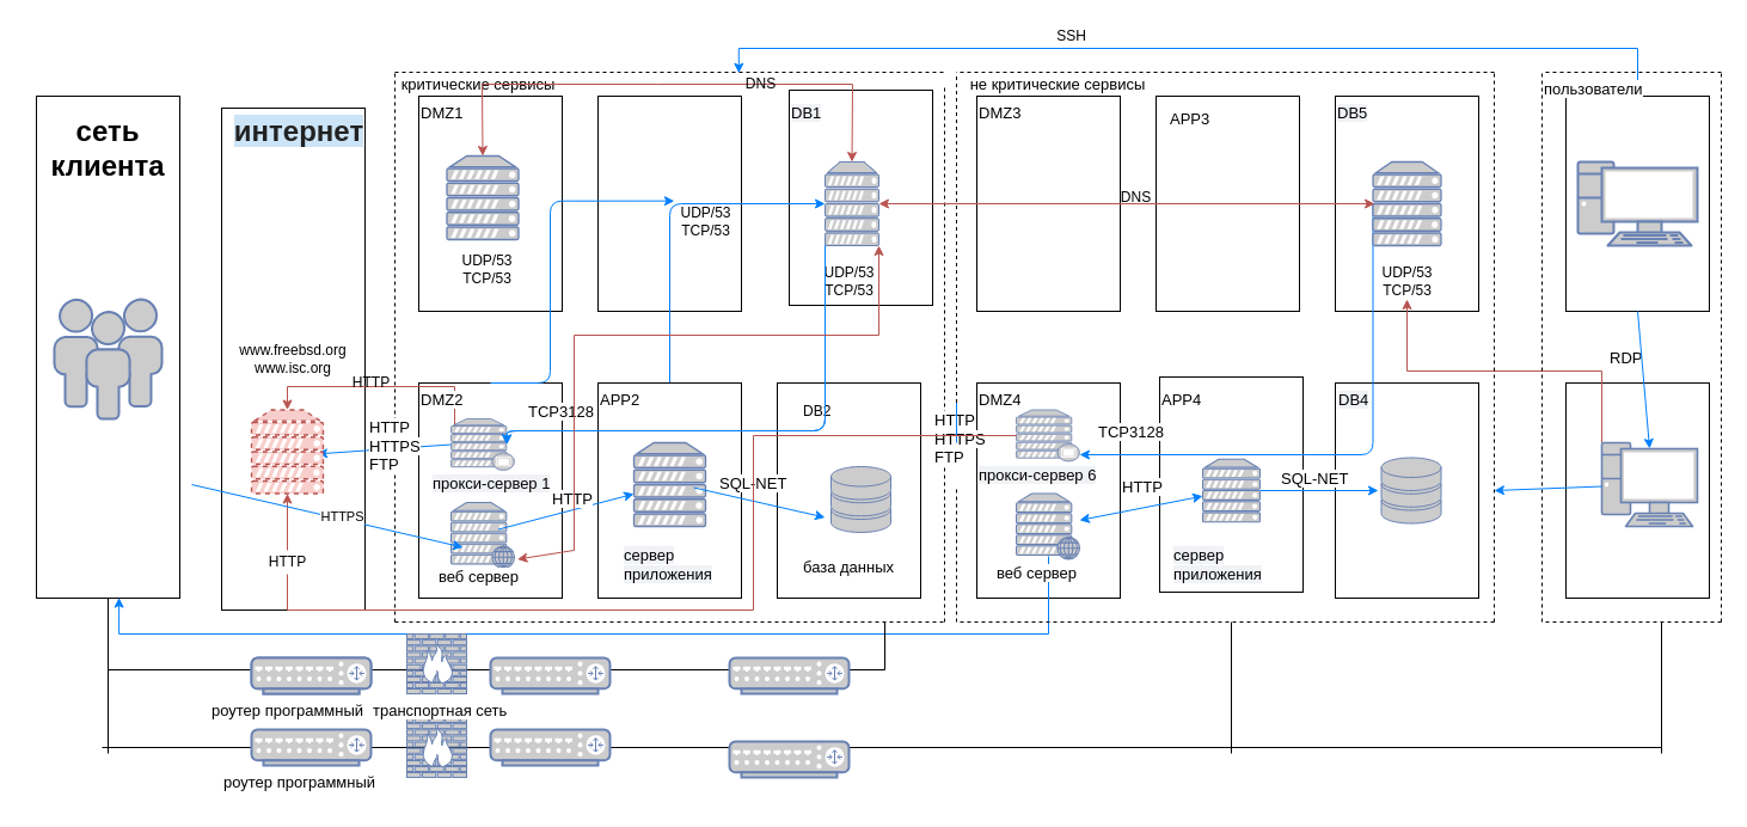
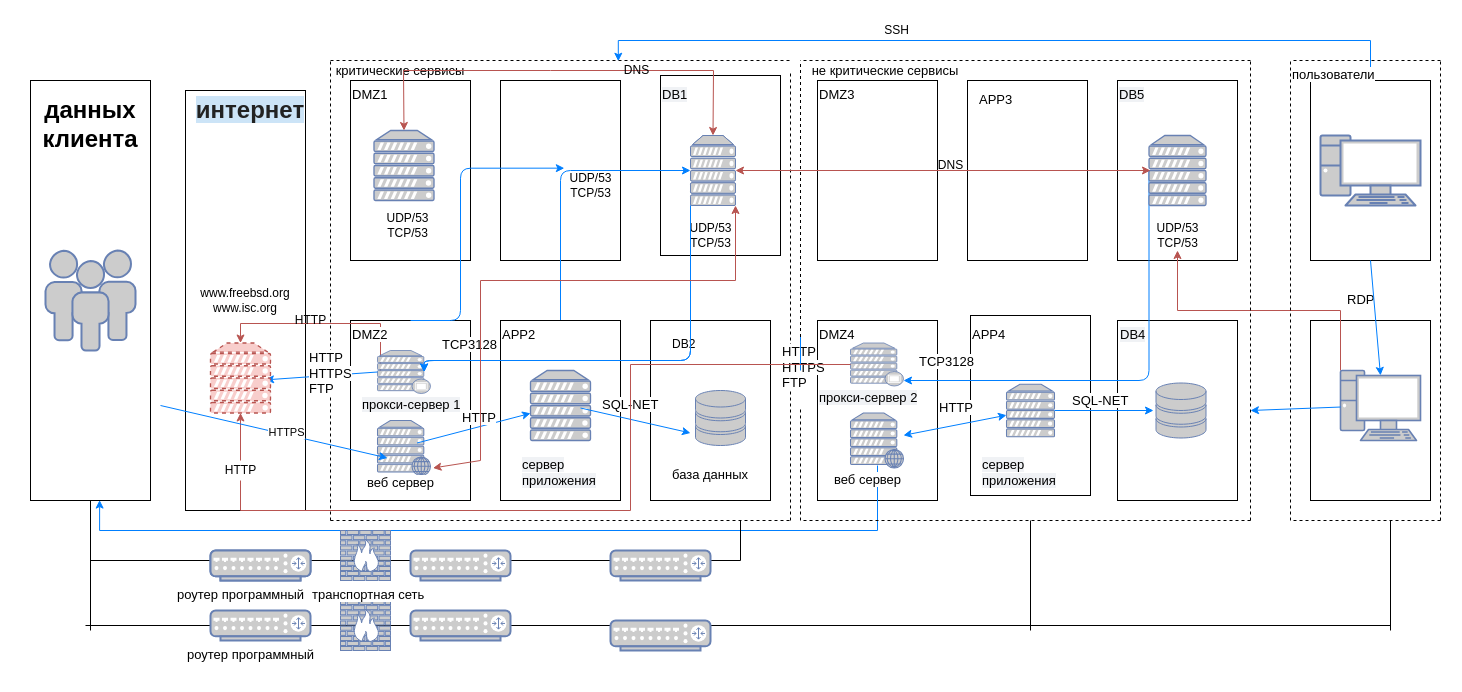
- <mxCell id="22" value="&lt;h1&gt;сеть клиента&lt;/h1&gt;" style="text;html=1;strokeColor=none;fillColor=none;spacing=5;spacingTop=-20;whiteSpace=wrap;overflow=hidden;rounded=0;align=center;" parent="1" vertex="1"><mxGeometry x="20" y="90" width="140" height="60" as="geometry" /></mxCell>
+ <mxCell id="22" value="&lt;h1&gt;данных клиента&lt;/h1&gt;" style="text;html=1;strokeColor=none;fillColor=none;spacing=5;spacingTop=-20;whiteSpace=wrap;overflow=hidden;rounded=0;align=center;" parent="1" vertex="1"><mxGeometry x="20" y="90" width="140" height="60" as="geometry" /></mxCell>
- <mxCell id="75" value="&lt;span style=&quot;color: rgb(0 , 0 , 0) ; font-size: 13px ; font-style: normal ; font-weight: 400 ; letter-spacing: normal ; text-align: left ; text-indent: 0px ; text-transform: none ; word-spacing: 0px ; background-color: rgb(240 , 242 , 245) ; display: inline ; float: none&quot;&gt;прокси-сервер 6&lt;/span&gt;" style="text;whiteSpace=wrap;html=1;" parent="1" vertex="1"><mxGeometry x="817" y="382.5" width="120" height="30" as="geometry" /></mxCell>
+ <mxCell id="75" value="&lt;span style=&quot;color: rgb(0 , 0 , 0) ; font-size: 13px ; font-style: normal ; font-weight: 400 ; letter-spacing: normal ; text-align: left ; text-indent: 0px ; text-transform: none ; word-spacing: 0px ; background-color: rgb(240 , 242 , 245) ; display: inline ; float: none&quot;&gt;прокси-сервер 2&lt;/span&gt;" style="text;whiteSpace=wrap;html=1;" parent="1" vertex="1"><mxGeometry x="817" y="382.5" width="120" height="30" as="geometry" /></mxCell>
